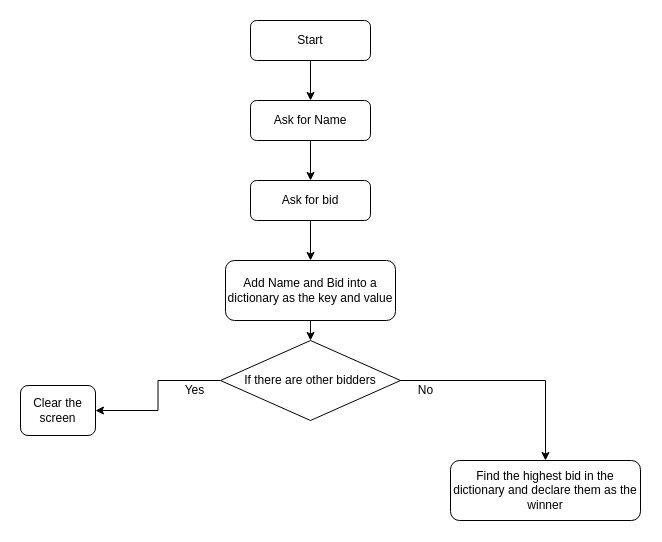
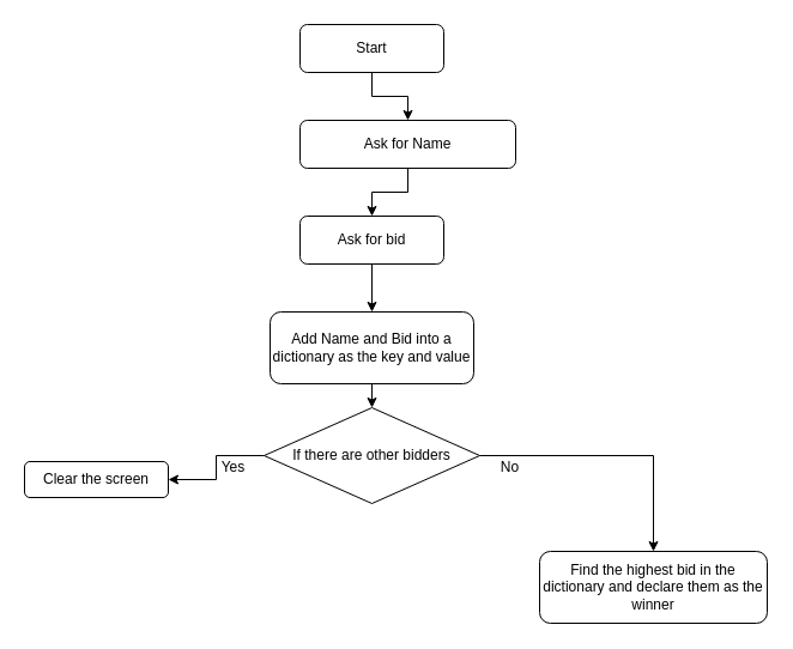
- <mxCell id="10" value="Ask for Name" style="rounded=1;whiteSpace=wrap;html=1;" vertex="1" parent="1"><mxGeometry x="250" y="100" width="120" height="40" as="geometry" /></mxCell>
+ <mxCell id="10" value="Ask for Name" style="rounded=1;whiteSpace=wrap;html=1;" vertex="1" parent="1"><mxGeometry x="250" y="100" width="180" height="40" as="geometry" /></mxCell>
- <mxCell id="4" value="Clear the screen" style="rounded=1;whiteSpace=wrap;html=1;" vertex="1" parent="1"><mxGeometry x="20" y="385" width="75" height="50" as="geometry" /></mxCell>
+ <mxCell id="4" value="Clear the screen" style="rounded=1;whiteSpace=wrap;html=1;" vertex="1" parent="1"><mxGeometry x="20" y="385" width="120" height="30" as="geometry" /></mxCell>
